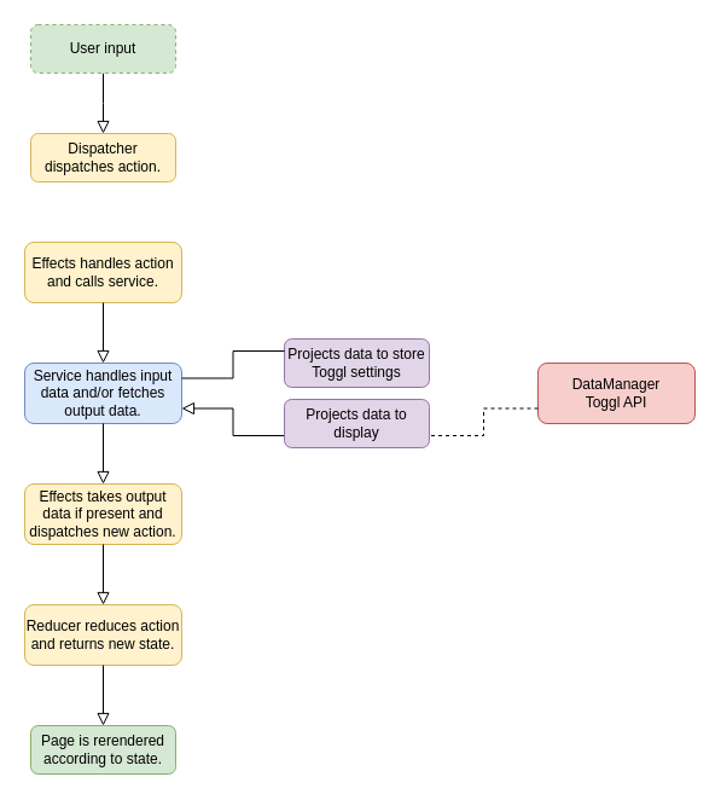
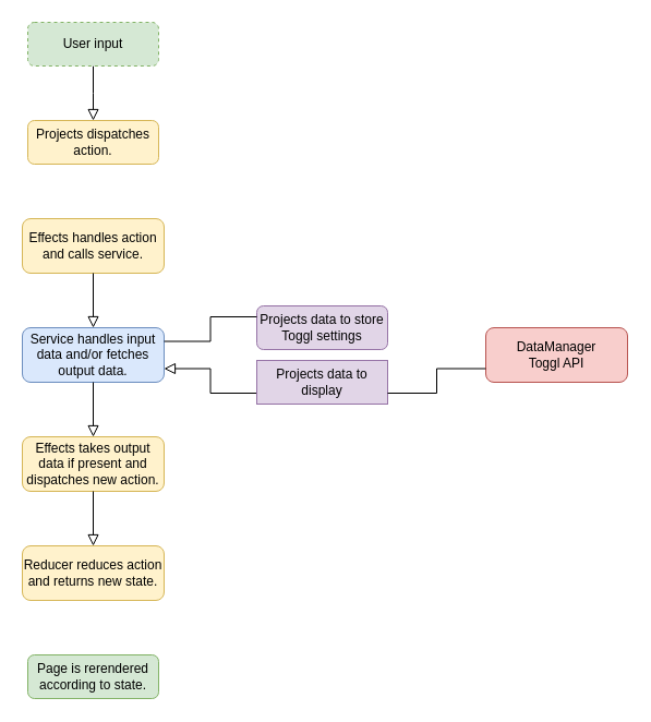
- <mxCell id="4" value="Dispatcher dispatches action." style="rounded=1;whiteSpace=wrap;html=1;fontSize=12;glass=0;strokeWidth=1;shadow=0;fillColor=#fff2cc;strokeColor=#d6b656;" parent="1" vertex="1"><mxGeometry x="25" y="110" width="120" height="40" as="geometry" /></mxCell>
+ <mxCell id="4" value="Projects dispatches action." style="rounded=1;whiteSpace=wrap;html=1;fontSize=12;glass=0;strokeWidth=1;shadow=0;fillColor=#fff2cc;strokeColor=#d6b656;" parent="1" vertex="1"><mxGeometry x="25" y="110" width="120" height="40" as="geometry" /></mxCell>
- <mxCell id="19" value="" style="rounded=0;html=1;jettySize=auto;orthogonalLoop=1;fontSize=11;endArrow=none;endFill=0;endSize=8;strokeWidth=1;shadow=0;labelBackgroundColor=none;edgeStyle=orthogonalEdgeStyle;exitX=0;exitY=0.75;exitDx=0;exitDy=0;entryX=1;entryY=0.75;entryDx=0;entryDy=0;dashed=1;" edge="1" parent="1" source="14" target="18"><mxGeometry relative="1" as="geometry"><mxPoint x="445" y="337.5" as="sourcePoint" /><mxPoint x="150" y="337.5" as="targetPoint" /></mxGeometry></mxCell>
+ <mxCell id="19" value="" style="rounded=0;html=1;jettySize=auto;orthogonalLoop=1;fontSize=11;endArrow=none;endFill=0;endSize=8;strokeWidth=1;shadow=0;labelBackgroundColor=none;edgeStyle=orthogonalEdgeStyle;exitX=0;exitY=0.75;exitDx=0;exitDy=0;entryX=1;entryY=0.75;entryDx=0;entryDy=0;" edge="1" parent="1" source="14" target="18"><mxGeometry relative="1" as="geometry"><mxPoint x="445" y="337.5" as="sourcePoint" /><mxPoint x="150" y="337.5" as="targetPoint" /></mxGeometry></mxCell>
- <mxCell id="18" value="Projects data to display" style="rounded=1;whiteSpace=wrap;html=1;fontSize=12;glass=0;strokeWidth=1;shadow=0;fillColor=#e1d5e7;strokeColor=#9673a6;" vertex="1" parent="1"><mxGeometry x="235" y="330" width="120" height="40" as="geometry" /></mxCell>
+ <mxCell id="18" value="Projects data to display" style="whiteSpace=wrap;html=1;fontSize=12;glass=0;strokeWidth=1;shadow=0;fillColor=#e1d5e7;strokeColor=#9673a6;rounded=0;" vertex="1" parent="1"><mxGeometry x="235" y="330" width="120" height="40" as="geometry" /></mxCell>
- <mxCell id="13" value="" style="rounded=0;html=1;jettySize=auto;orthogonalLoop=1;fontSize=11;endArrow=block;endFill=0;endSize=8;strokeWidth=1;shadow=0;labelBackgroundColor=none;edgeStyle=orthogonalEdgeStyle;exitX=0.5;exitY=1;exitDx=0;exitDy=0;entryX=0.5;entryY=0;entryDx=0;entryDy=0;" edge="1" parent="1" source="9" target="6"><mxGeometry relative="1" as="geometry"><mxPoint x="95" y="460" as="sourcePoint" /><mxPoint x="95" y="510" as="targetPoint" /></mxGeometry></mxCell>
